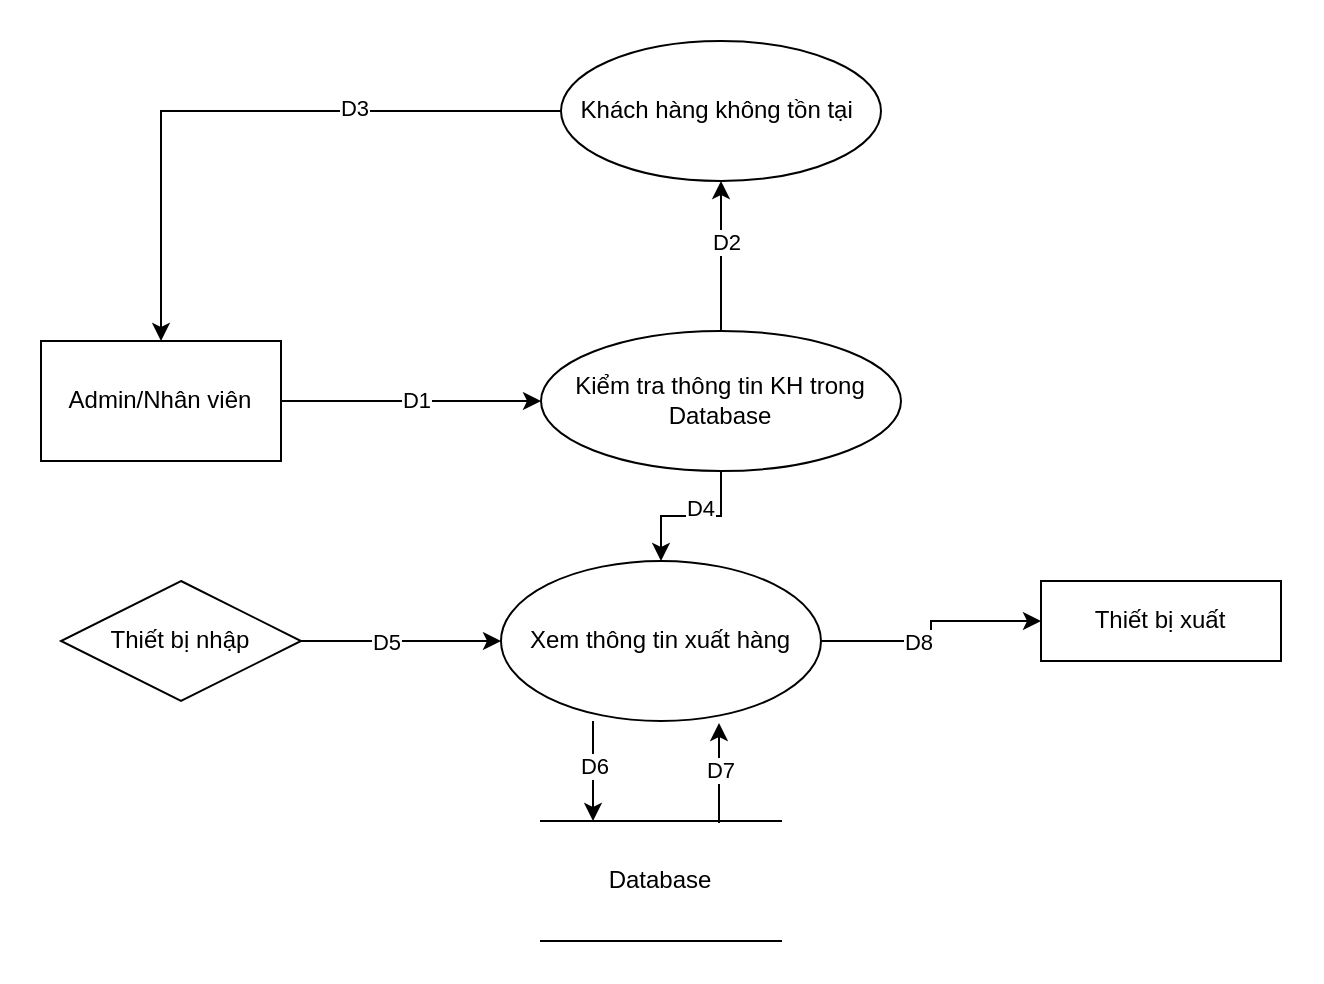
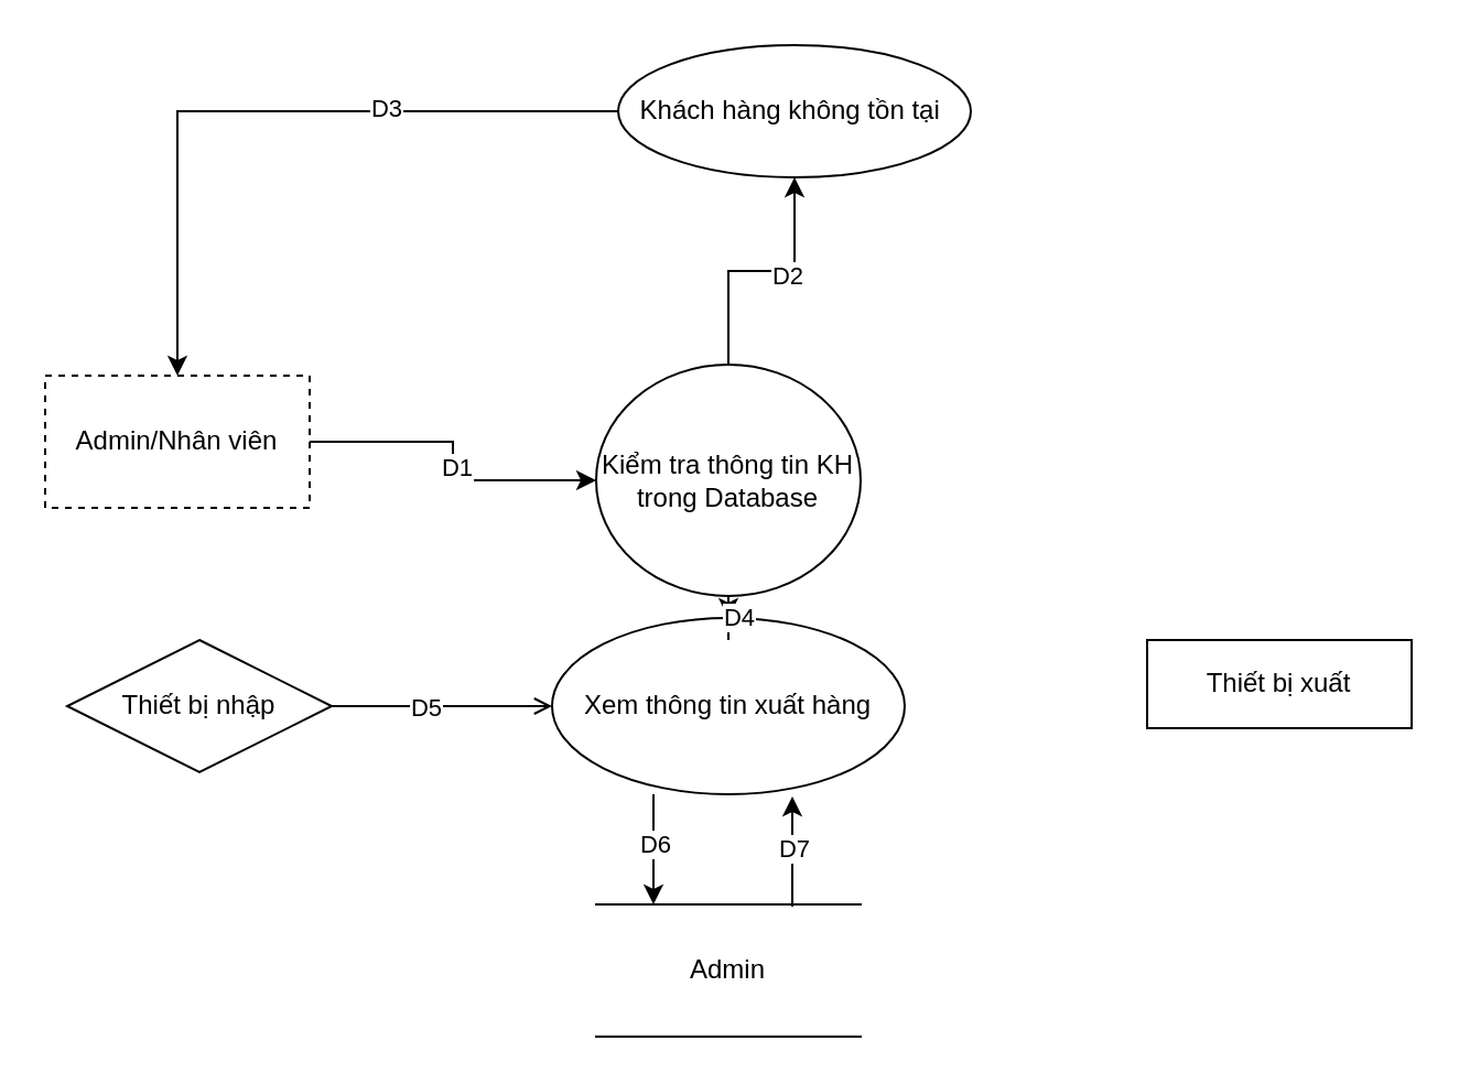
- <mxCell id="24" value="Khách hàng không tồn tại&amp;nbsp;" style="ellipse;whiteSpace=wrap;html=1;" vertex="1" parent="1"><mxGeometry x="280" y="20" width="160" height="70" as="geometry" /></mxCell>
+ <mxCell id="24" value="Khách hàng không tồn tại&amp;nbsp;" style="ellipse;whiteSpace=wrap;html=1;" vertex="1" parent="1"><mxGeometry x="280" y="20" width="160" height="60" as="geometry" /></mxCell>
- <mxCell id="13" value="Admin/Nhân viên" style="rounded=0;whiteSpace=wrap;html=1;" vertex="1" parent="1"><mxGeometry x="20" y="170" width="120" height="60" as="geometry" /></mxCell>
+ <mxCell id="13" value="Admin/Nhân viên" style="rounded=0;whiteSpace=wrap;html=1;dashed=1;" vertex="1" parent="1"><mxGeometry x="20" y="170" width="120" height="60" as="geometry" /></mxCell>
- <mxCell id="21" value="Kiểm tra thông tin KH trong Database" style="ellipse;whiteSpace=wrap;html=1;" vertex="1" parent="1"><mxGeometry x="270" y="165" width="180" height="70" as="geometry" /></mxCell>
+ <mxCell id="21" value="Kiểm tra thông tin KH trong Database" style="ellipse;whiteSpace=wrap;html=1;" vertex="1" parent="1"><mxGeometry x="270" y="165" width="120" height="105" as="geometry" /></mxCell>
- <mxCell id="4" value="" style="edgeStyle=orthogonalEdgeStyle;rounded=0;orthogonalLoop=1;jettySize=auto;html=1;" edge="1" parent="1" source="6" target="10"><mxGeometry relative="1" as="geometry" /></mxCell>
- <mxCell id="5" value="D8" style="edgeLabel;html=1;align=center;verticalAlign=middle;resizable=0;points=[];" vertex="1" connectable="0" parent="4"><mxGeometry x="-0.204" relative="1" as="geometry"><mxPoint as="offset" /></mxGeometry></mxCell>
- <mxCell id="7" style="edgeStyle=orthogonalEdgeStyle;rounded=0;orthogonalLoop=1;jettySize=auto;html=1;entryX=0;entryY=0.5;entryDx=0;entryDy=0;" edge="1" parent="1" source="9" target="6"><mxGeometry relative="1" as="geometry" /></mxCell>
+ <mxCell id="7" style="edgeStyle=orthogonalEdgeStyle;rounded=0;orthogonalLoop=1;jettySize=auto;html=1;entryX=0;entryY=0.5;entryDx=0;entryDy=0;endArrow=open;" edge="1" parent="1" source="9" target="6"><mxGeometry relative="1" as="geometry" /></mxCell>
- <mxCell id="16" value="Database" style="shape=partialRectangle;whiteSpace=wrap;html=1;left=0;right=0;fillColor=none;" vertex="1" parent="1"><mxGeometry x="270" y="410" width="120" height="60" as="geometry" /></mxCell>
+ <mxCell id="16" value="Admin" style="shape=partialRectangle;whiteSpace=wrap;html=1;left=0;right=0;fillColor=none;" vertex="1" parent="1"><mxGeometry x="270" y="410" width="120" height="60" as="geometry" /></mxCell>
